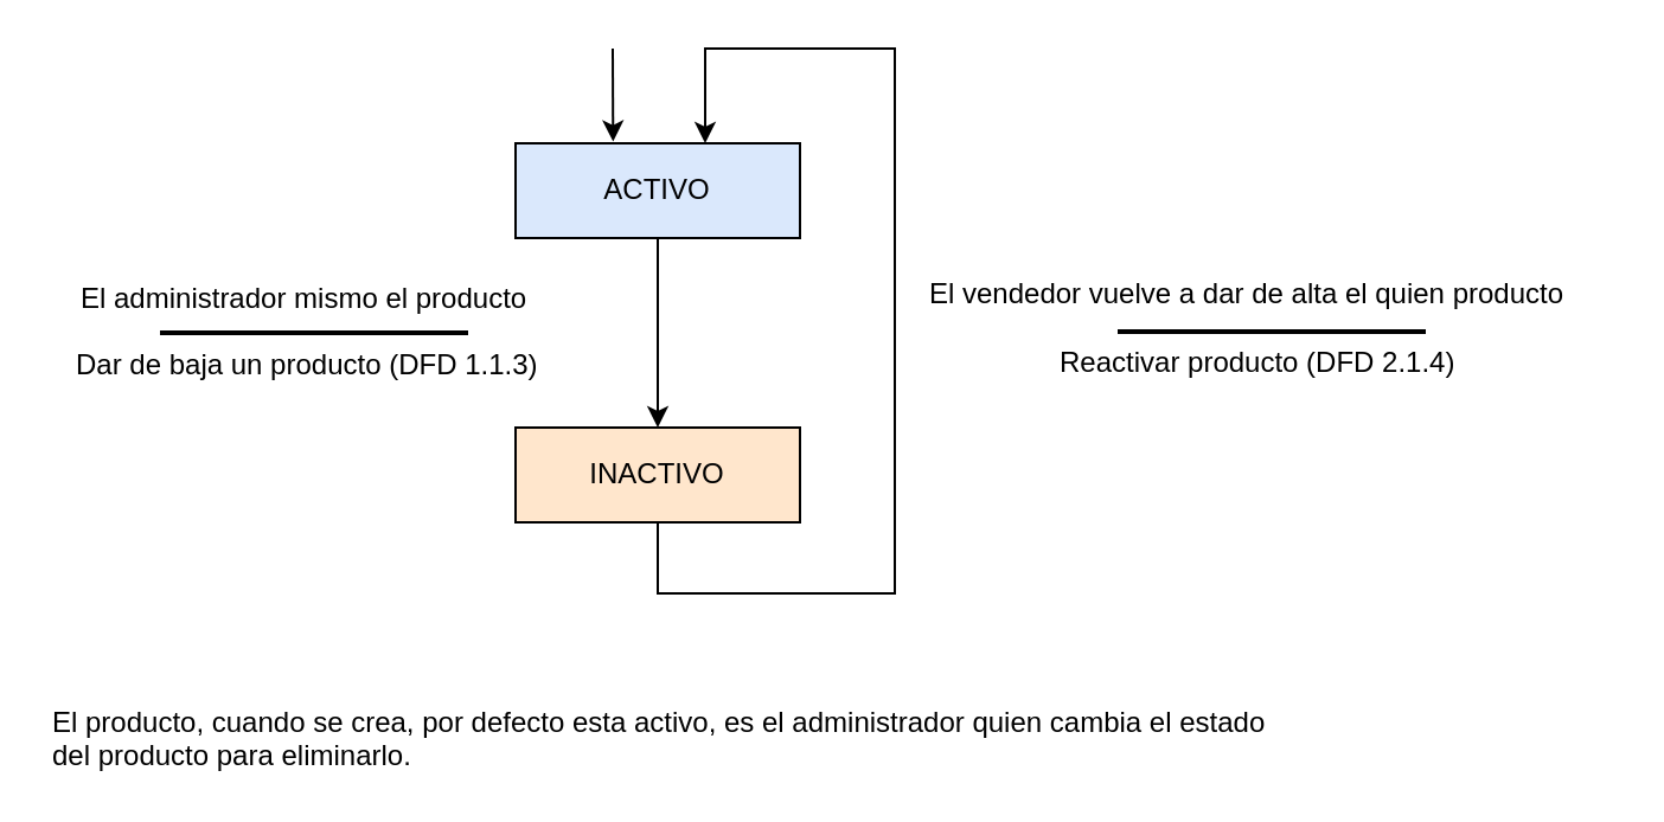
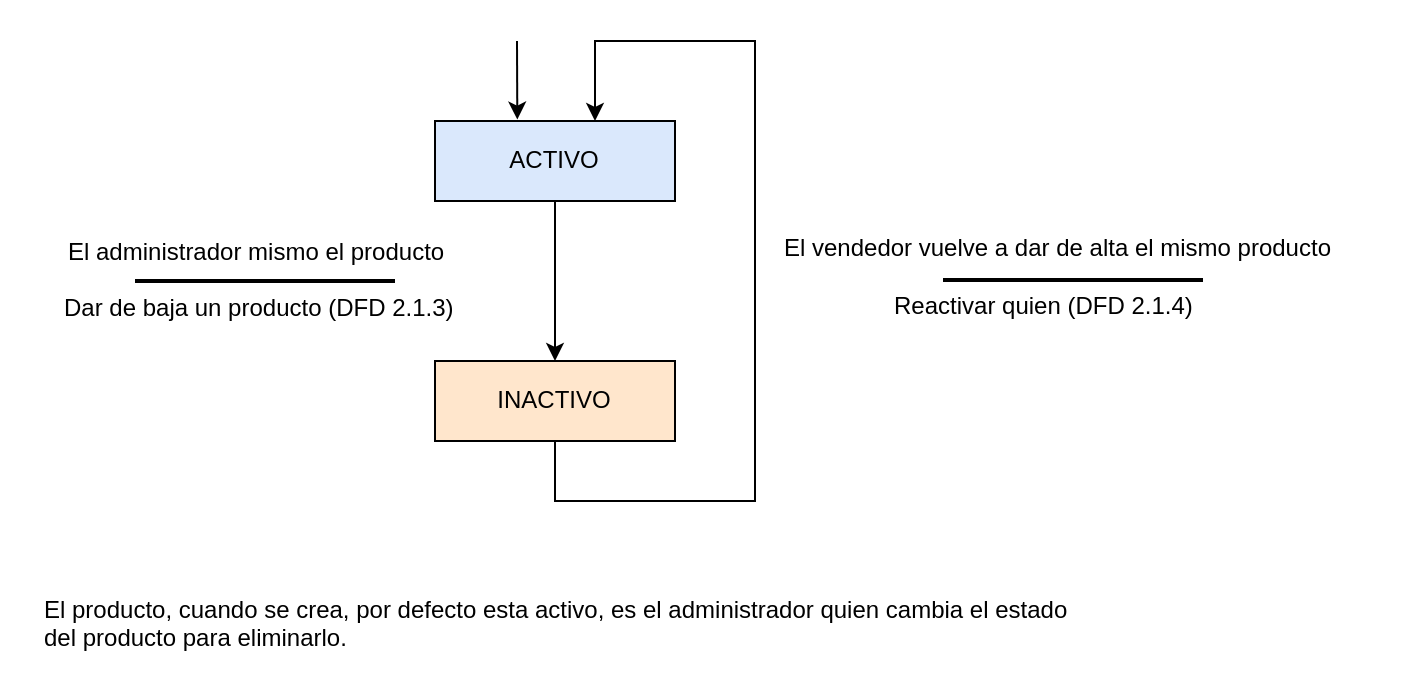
- <mxCell id="11" value="El vendedor vuelve a dar de alta el quien producto" style="text;html=1;resizable=0;points=[];autosize=1;align=left;verticalAlign=top;spacingTop=-4;" parent="1" vertex="1"><mxGeometry x="390" y="114" width="290" height="20" as="geometry" /></mxCell>
+ <mxCell id="11" value="El vendedor vuelve a dar de alta el mismo producto" style="text;html=1;resizable=0;points=[];autosize=1;align=left;verticalAlign=top;spacingTop=-4;" parent="1" vertex="1"><mxGeometry x="390" y="114" width="290" height="20" as="geometry" /></mxCell>
- <mxCell id="12" value="Reactivar producto (DFD 2.1.4)" style="text;html=1;resizable=0;points=[];autosize=1;align=left;verticalAlign=top;spacingTop=-4;" parent="1" vertex="1"><mxGeometry x="445" y="143" width="180" height="20" as="geometry" /></mxCell>
+ <mxCell id="12" value="Reactivar quien (DFD 2.1.4)" style="text;html=1;resizable=0;points=[];autosize=1;align=left;verticalAlign=top;spacingTop=-4;" parent="1" vertex="1"><mxGeometry x="445" y="143" width="180" height="20" as="geometry" /></mxCell>
- <mxCell id="8" value="Dar de baja un producto (DFD 1.1.3)" style="text;html=1;resizable=0;points=[];autosize=1;align=left;verticalAlign=top;spacingTop=-4;" parent="1" vertex="1"><mxGeometry x="30" y="144" width="210" height="20" as="geometry" /></mxCell>
+ <mxCell id="8" value="Dar de baja un producto (DFD 2.1.3)" style="text;html=1;resizable=0;points=[];autosize=1;align=left;verticalAlign=top;spacingTop=-4;" parent="1" vertex="1"><mxGeometry x="30" y="144" width="210" height="20" as="geometry" /></mxCell>
